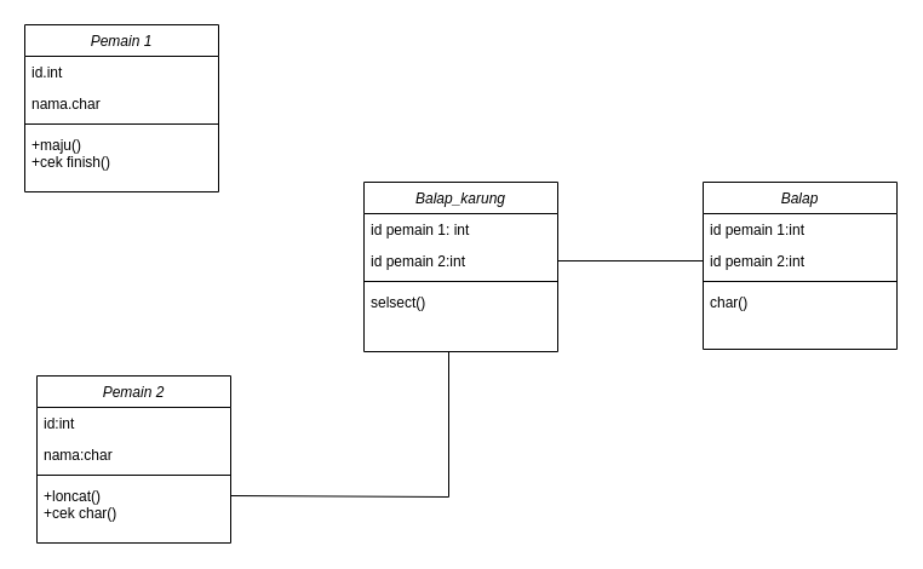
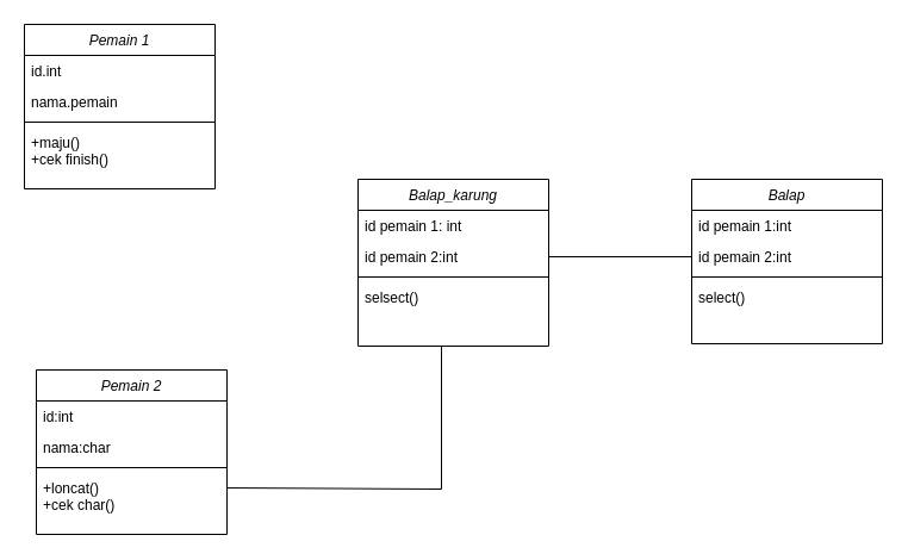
- <mxCell id="4" value="nama.char" style="text;align=left;verticalAlign=top;spacingLeft=4;spacingRight=4;overflow=hidden;rotatable=0;points=[[0,0.5],[1,0.5]];portConstraint=eastwest;rounded=0;shadow=0;html=0;" parent="2" vertex="1"><mxGeometry y="52" width="160" height="26" as="geometry" /></mxCell>
+ <mxCell id="4" value="nama.pemain" style="text;align=left;verticalAlign=top;spacingLeft=4;spacingRight=4;overflow=hidden;rotatable=0;points=[[0,0.5],[1,0.5]];portConstraint=eastwest;rounded=0;shadow=0;html=0;" parent="2" vertex="1"><mxGeometry y="52" width="160" height="26" as="geometry" /></mxCell>
- <mxCell id="16" value="char()&#10;" style="text;align=left;verticalAlign=top;spacingLeft=4;spacingRight=4;overflow=hidden;rotatable=0;points=[[0,0.5],[1,0.5]];portConstraint=eastwest;" vertex="1" parent="12"><mxGeometry y="86" width="160" height="52" as="geometry" /></mxCell>
+ <mxCell id="16" value="select()&#10;" style="text;align=left;verticalAlign=top;spacingLeft=4;spacingRight=4;overflow=hidden;rotatable=0;points=[[0,0.5],[1,0.5]];portConstraint=eastwest;" vertex="1" parent="12"><mxGeometry y="86" width="160" height="52" as="geometry" /></mxCell>
